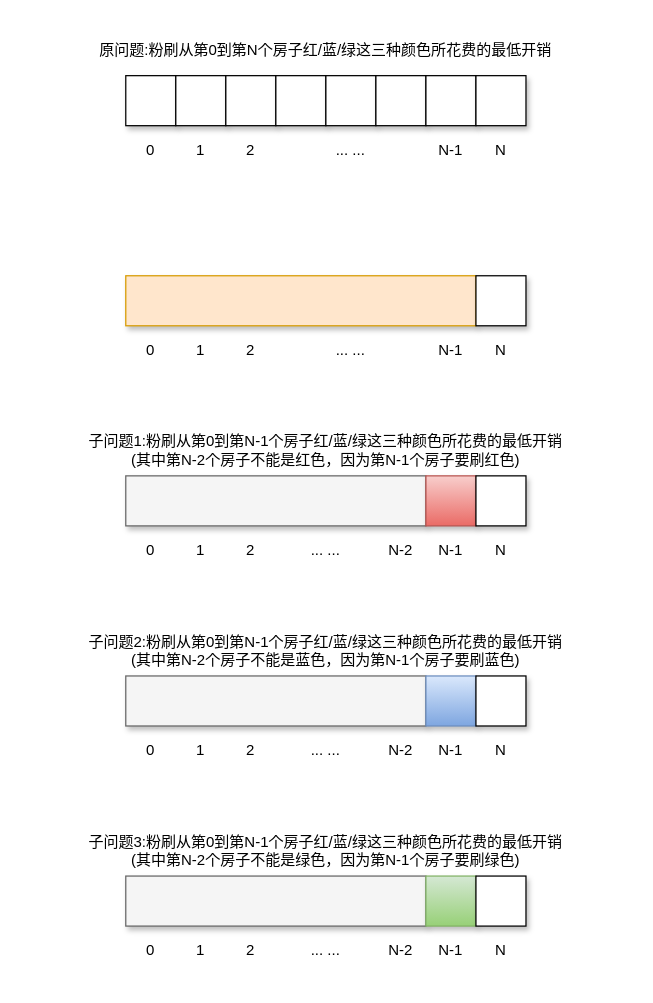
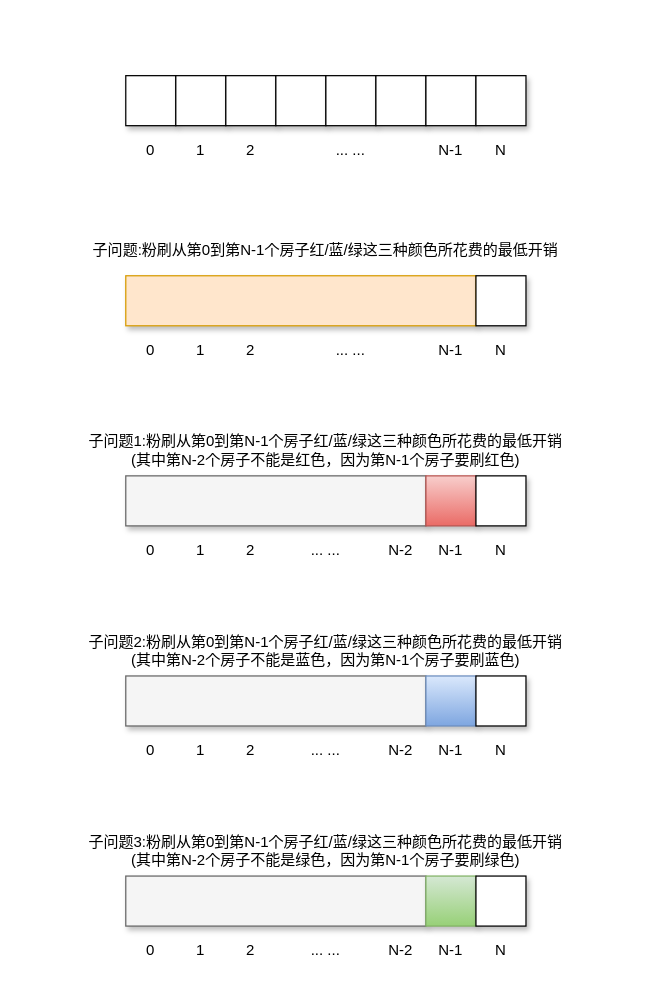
- <mxCell id="40" value="原问题:粉刷从第0到第N个房子红/蓝/绿这三种颜色所花费的最低开销" style="text;html=1;strokeColor=none;fillColor=none;align=center;verticalAlign=middle;whiteSpace=wrap;rounded=0;shadow=1;glass=0;opacity=0;" vertex="1" parent="1"><mxGeometry x="20" y="20" width="480" height="40" as="geometry" /></mxCell>
+ <mxCell id="51" value="子问题:粉刷从第0到第N-1个房子红/蓝/绿这三种颜色所花费的最低开销" style="text;html=1;strokeColor=none;fillColor=none;align=center;verticalAlign=middle;whiteSpace=wrap;rounded=0;shadow=1;glass=0;opacity=0;" vertex="1" parent="1"><mxGeometry x="20" y="180" width="480" height="40" as="geometry" /></mxCell>
